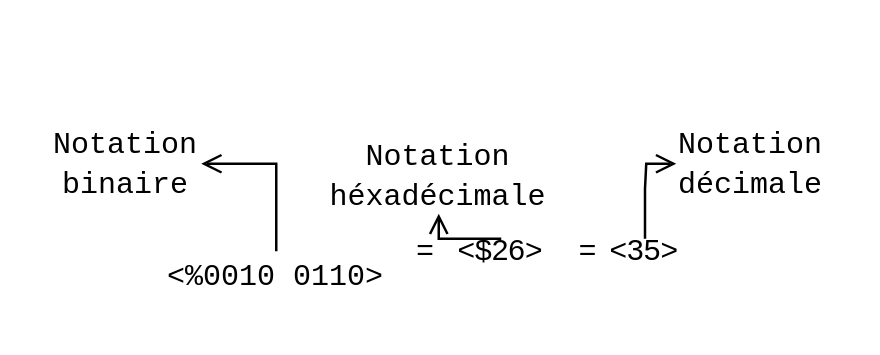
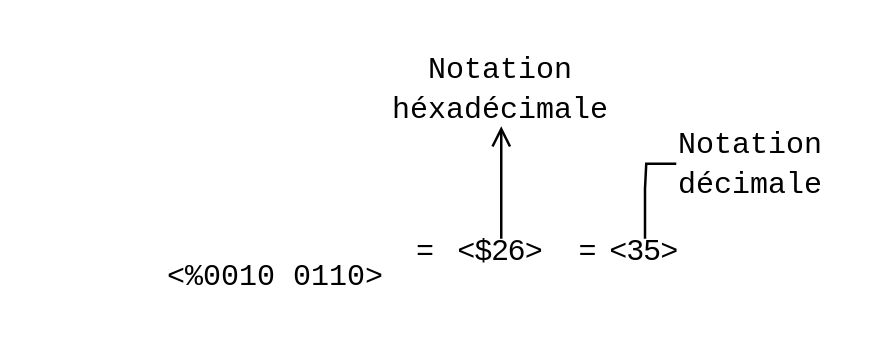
- <mxCell id="8" value="&lt;font face=&quot;Courier New&quot;&gt;Notation binaire&lt;/font&gt;" style="text;html=1;strokeColor=none;fillColor=none;align=center;verticalAlign=middle;whiteSpace=wrap;rounded=0;" vertex="1" parent="1"><mxGeometry x="20" y="50" width="60" height="30" as="geometry" /></mxCell>
- <mxCell id="9" style="edgeStyle=orthogonalEdgeStyle;rounded=0;orthogonalLoop=1;jettySize=auto;html=1;entryX=0;entryY=0.5;entryDx=0;entryDy=0;endArrow=open;endFill=0;" edge="1" parent="1" source="10" target="12"><mxGeometry relative="1" as="geometry"><Array as="points"><mxPoint x="258" y="75" /><mxPoint x="258" y="75" /><mxPoint x="258" y="65" /></Array></mxGeometry></mxCell>
+ <mxCell id="9" style="edgeStyle=orthogonalEdgeStyle;rounded=0;orthogonalLoop=1;jettySize=auto;html=1;entryX=0;entryY=0.5;entryDx=0;entryDy=0;endArrow=none;endFill=0;" edge="1" parent="1" source="10" target="12"><mxGeometry relative="1" as="geometry"><Array as="points"><mxPoint x="258" y="75" /><mxPoint x="258" y="75" /><mxPoint x="258" y="65" /></Array></mxGeometry></mxCell>
- <mxCell id="2" style="edgeStyle=orthogonalEdgeStyle;rounded=0;orthogonalLoop=1;jettySize=auto;html=1;entryX=1;entryY=0.5;entryDx=0;entryDy=0;endArrow=open;endFill=0;" edge="1" parent="1" source="3" target="8"><mxGeometry relative="1" as="geometry" /></mxCell>
- <mxCell id="7" value="&lt;font face=&quot;Courier New&quot;&gt;Notation héxadécimale&lt;/font&gt;" style="text;html=1;strokeColor=none;fillColor=none;align=center;verticalAlign=middle;whiteSpace=wrap;rounded=0;" vertex="1" parent="1"><mxGeometry x="125" y="55" width="100" height="30" as="geometry" /></mxCell>
+ <mxCell id="7" value="&lt;font face=&quot;Courier New&quot;&gt;Notation héxadécimale&lt;/font&gt;" style="text;html=1;strokeColor=none;fillColor=none;align=center;verticalAlign=middle;whiteSpace=wrap;rounded=0;" vertex="1" parent="1"><mxGeometry x="150" y="20" width="100" height="30" as="geometry" /></mxCell>
